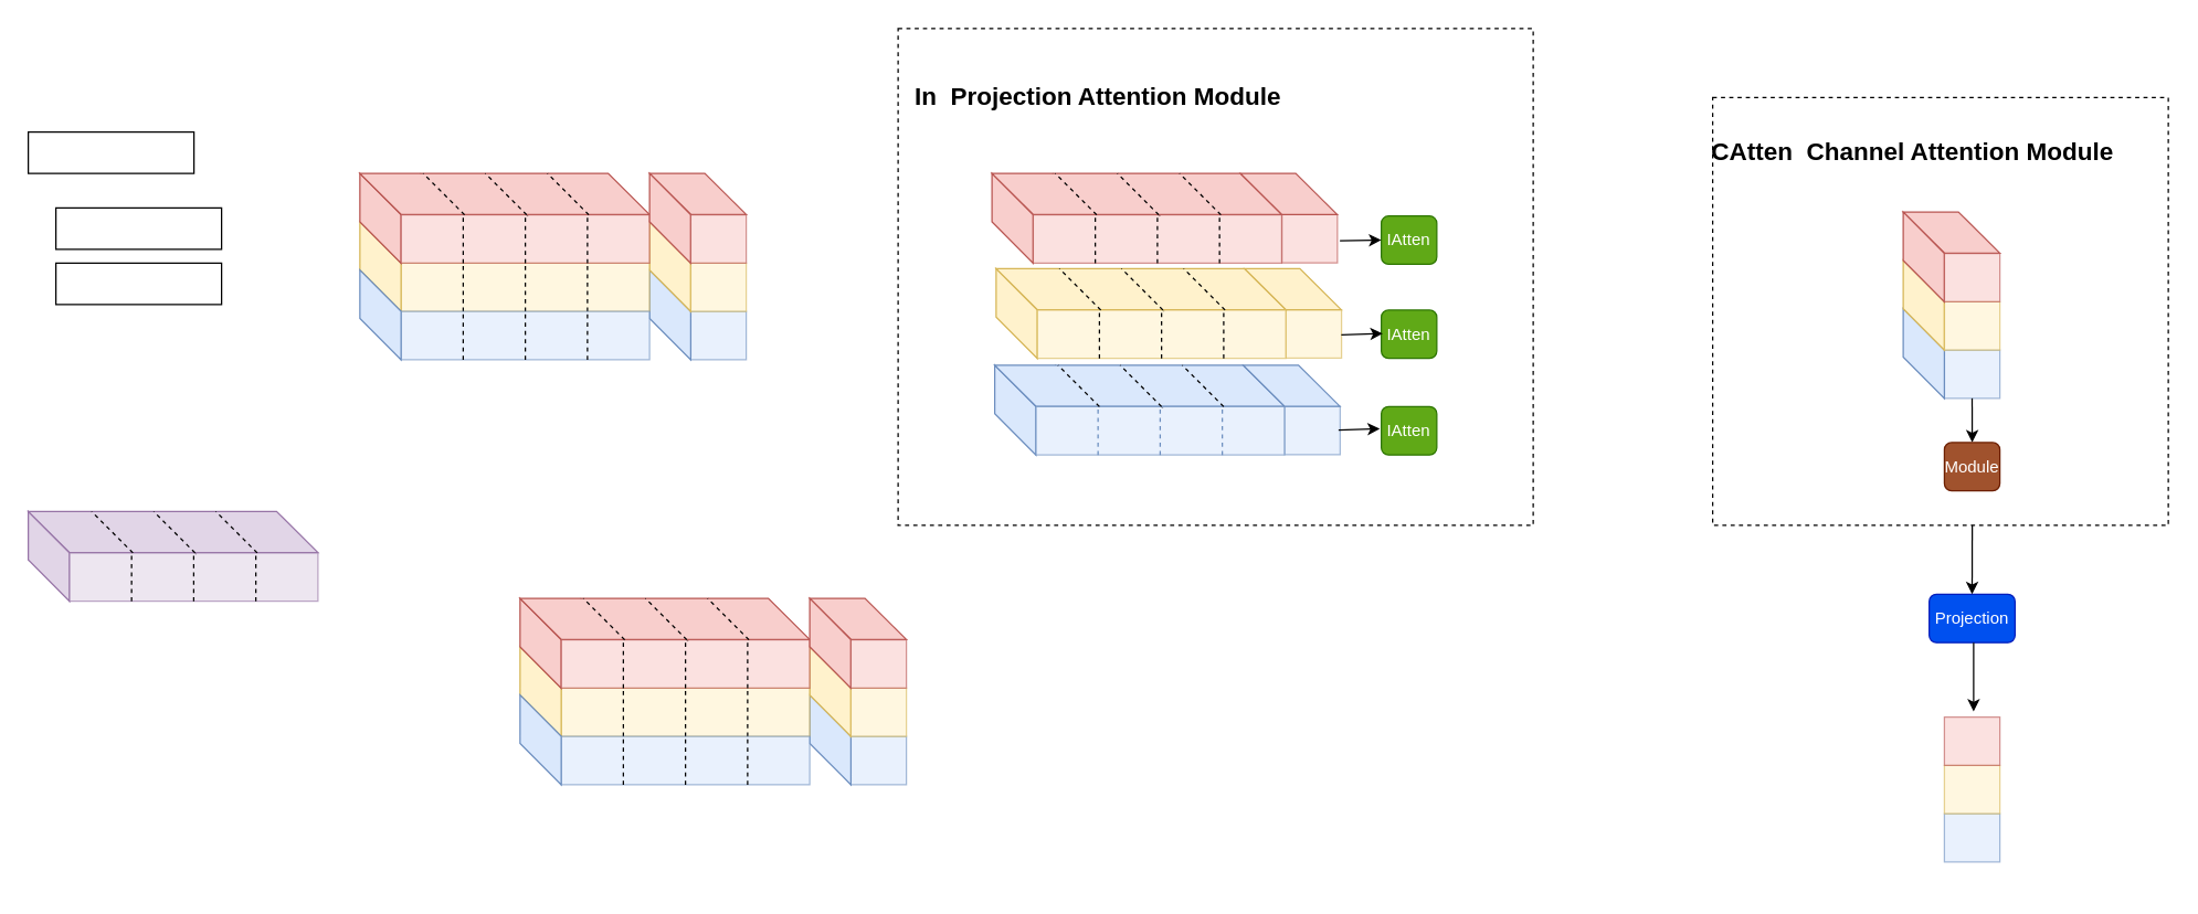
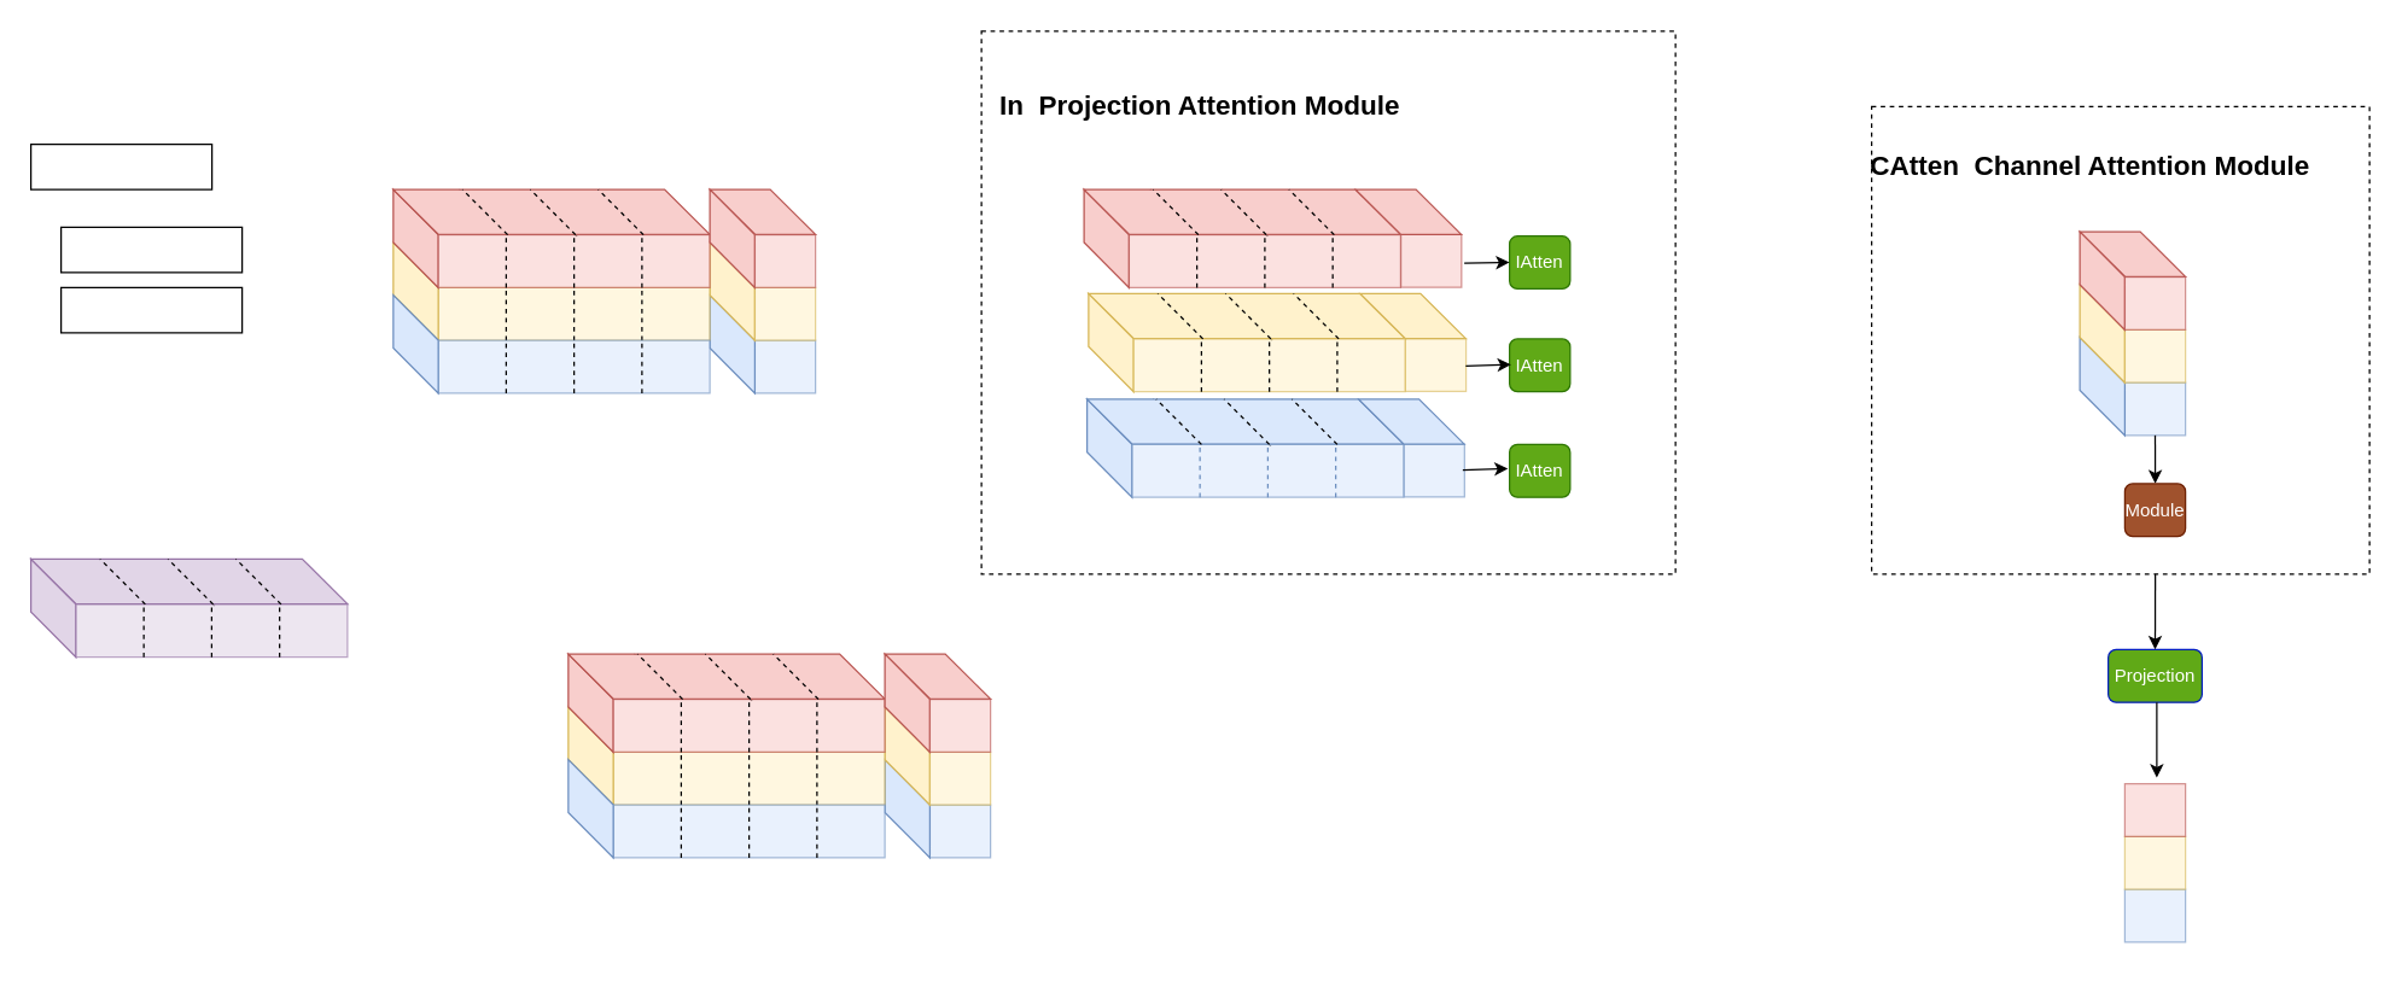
- <mxCell id="122" value="Projection" style="rounded=1;whiteSpace=wrap;html=1;strokeColor=#001DBC;align=center;verticalAlign=middle;fontFamily=Helvetica;fontSize=12;fillColor=#0050ef;movable=1;resizable=1;rotatable=1;deletable=1;editable=1;locked=0;connectable=1;fontColor=#ffffff;" vertex="1" parent="1"><mxGeometry x="1396.82" y="430" width="62.18" height="35" as="geometry" /></mxCell>
+ <mxCell id="122" value="Projection" style="rounded=1;whiteSpace=wrap;html=1;strokeColor=#001DBC;align=center;verticalAlign=middle;fontFamily=Helvetica;fontSize=12;fillColor=#60a917;movable=1;resizable=1;rotatable=1;deletable=1;editable=1;locked=0;connectable=1;fontColor=#ffffff;" vertex="1" parent="1"><mxGeometry x="1396.82" y="430" width="62.18" height="35" as="geometry" /></mxCell>
